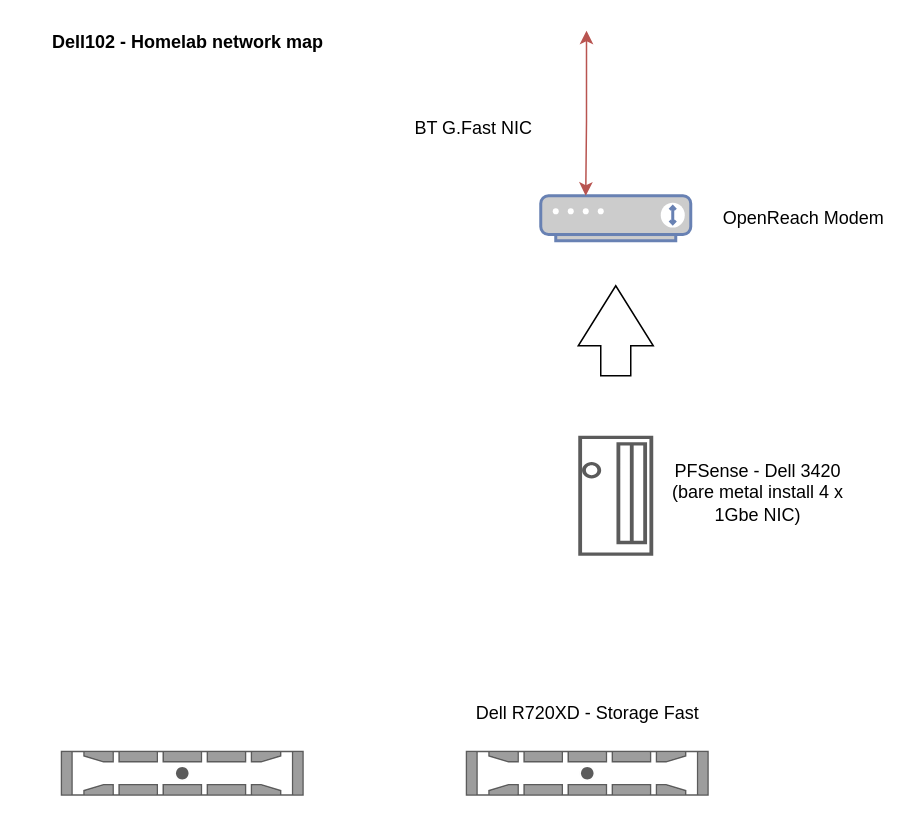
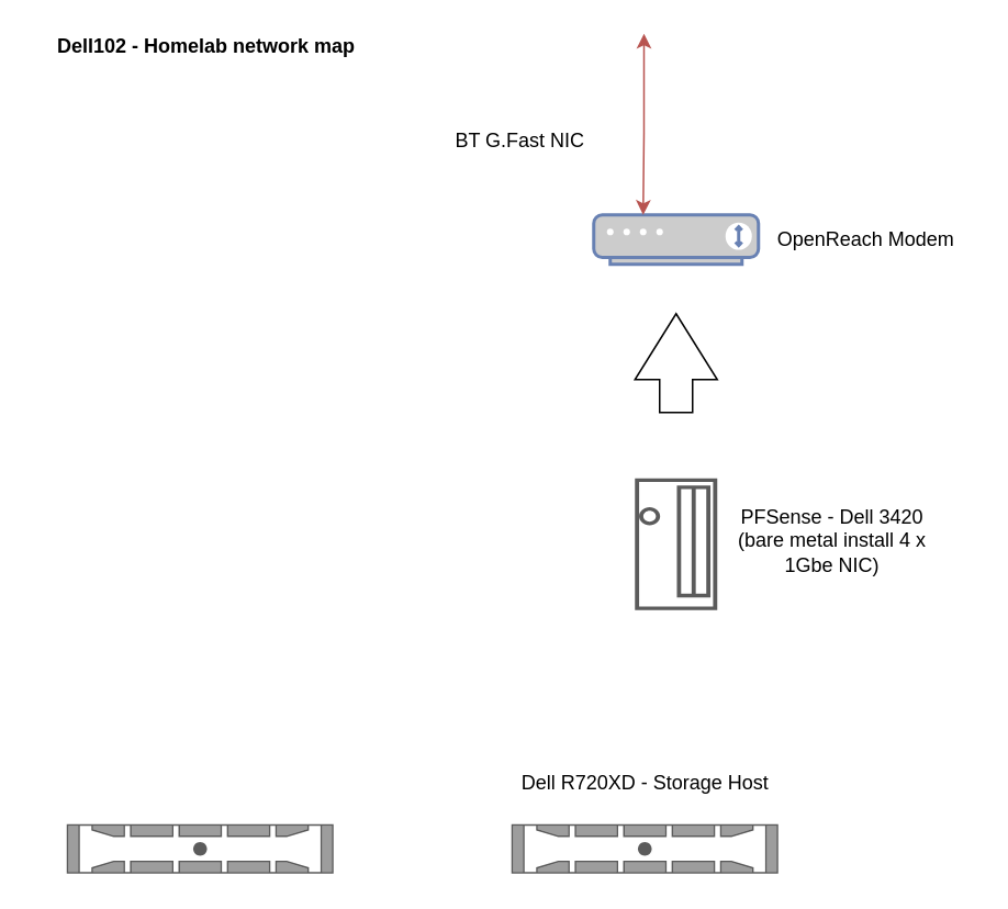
- <mxCell id="9" value="&lt;div&gt;OpenReach Modem&lt;/div&gt;" style="text;html=1;align=center;verticalAlign=middle;resizable=0;points=[];autosize=1;strokeColor=none;fillColor=none;" vertex="1" parent="1"><mxGeometry x="470" y="130" width="130" height="30" as="geometry" /></mxCell>
+ <mxCell id="9" value="&lt;div&gt;OpenReach Modem&lt;/div&gt;" style="text;html=1;align=center;verticalAlign=middle;resizable=0;points=[];autosize=1;strokeColor=none;fillColor=none;" vertex="1" parent="1"><mxGeometry x="460" y="130" width="130" height="30" as="geometry" /></mxCell>
- <mxCell id="13" value="&lt;div&gt;Dell R720XD - Storage Fast&lt;/div&gt;" style="text;html=1;align=center;verticalAlign=middle;resizable=0;points=[];autosize=1;strokeColor=none;fillColor=none;" vertex="1" parent="1"><mxGeometry x="301" y="460" width="180" height="30" as="geometry" /></mxCell>
+ <mxCell id="13" value="&lt;div&gt;Dell R720XD - Storage Host&lt;/div&gt;" style="text;html=1;align=center;verticalAlign=middle;resizable=0;points=[];autosize=1;strokeColor=none;fillColor=none;" vertex="1" parent="1"><mxGeometry x="301" y="460" width="180" height="30" as="geometry" /></mxCell>
